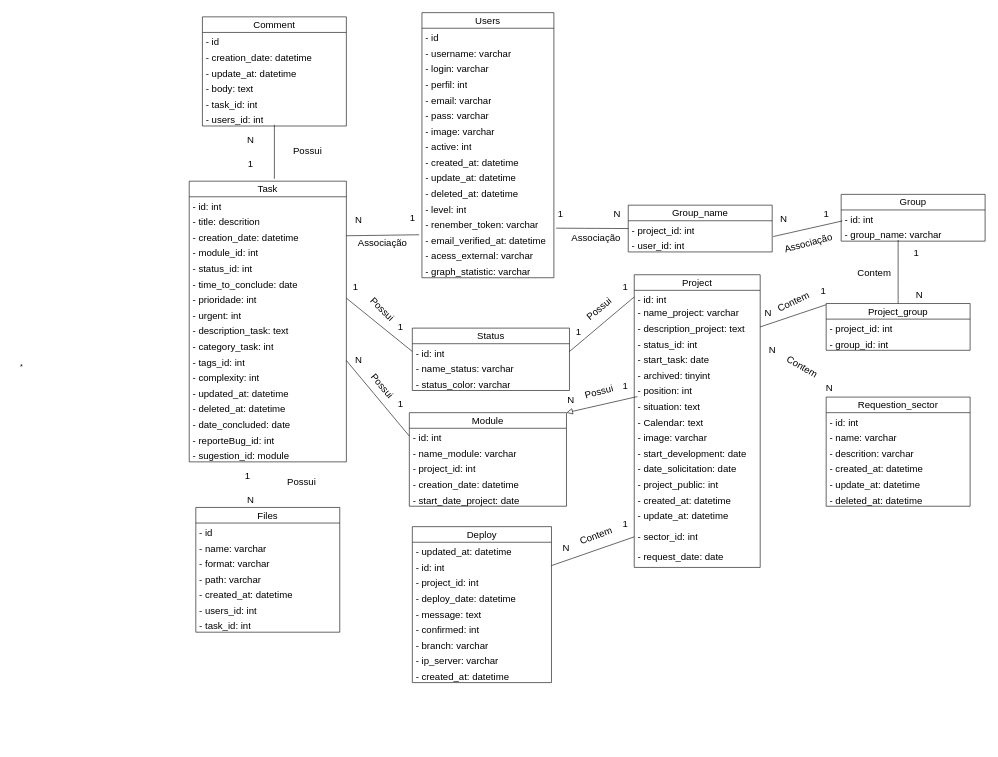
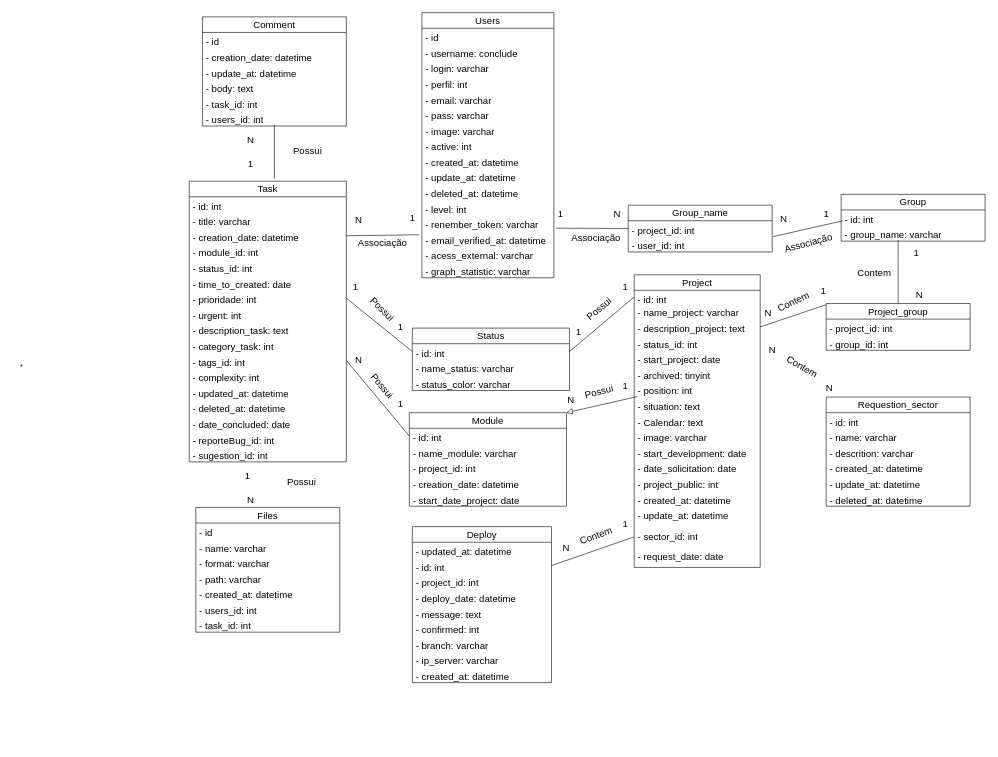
- <mxCell id="41" value="- username: varchar" style="text;strokeColor=none;fillColor=none;align=left;verticalAlign=top;spacingLeft=4;spacingRight=4;overflow=hidden;rotatable=0;points=[[0,0.5],[1,0.5]];portConstraint=eastwest;whiteSpace=wrap;html=1;fontSize=16;" parent="39" vertex="1"><mxGeometry y="52" width="220" height="26" as="geometry" /></mxCell>
+ <mxCell id="41" value="- username: conclude" style="text;strokeColor=none;fillColor=none;align=left;verticalAlign=top;spacingLeft=4;spacingRight=4;overflow=hidden;rotatable=0;points=[[0,0.5],[1,0.5]];portConstraint=eastwest;whiteSpace=wrap;html=1;fontSize=16;" parent="39" vertex="1"><mxGeometry y="52" width="220" height="26" as="geometry" /></mxCell>
- <mxCell id="64" value="- title: descrition" style="text;strokeColor=none;fillColor=none;align=left;verticalAlign=top;spacingLeft=4;spacingRight=4;overflow=hidden;rotatable=0;points=[[0,0.5],[1,0.5]];portConstraint=eastwest;whiteSpace=wrap;html=1;fontSize=16;" parent="62" vertex="1"><mxGeometry y="52" width="262" height="26" as="geometry" /></mxCell>
+ <mxCell id="64" value="- title: varchar" style="text;strokeColor=none;fillColor=none;align=left;verticalAlign=top;spacingLeft=4;spacingRight=4;overflow=hidden;rotatable=0;points=[[0,0.5],[1,0.5]];portConstraint=eastwest;whiteSpace=wrap;html=1;fontSize=16;" parent="62" vertex="1"><mxGeometry y="52" width="262" height="26" as="geometry" /></mxCell>
- <mxCell id="68" value="-&amp;nbsp;time_to_conclude: date" style="text;strokeColor=none;fillColor=none;align=left;verticalAlign=top;spacingLeft=4;spacingRight=4;overflow=hidden;rotatable=0;points=[[0,0.5],[1,0.5]];portConstraint=eastwest;whiteSpace=wrap;html=1;fontSize=16;" parent="62" vertex="1"><mxGeometry y="156" width="262" height="26" as="geometry" /></mxCell>
+ <mxCell id="68" value="-&amp;nbsp;time_to_created: date" style="text;strokeColor=none;fillColor=none;align=left;verticalAlign=top;spacingLeft=4;spacingRight=4;overflow=hidden;rotatable=0;points=[[0,0.5],[1,0.5]];portConstraint=eastwest;whiteSpace=wrap;html=1;fontSize=16;" parent="62" vertex="1"><mxGeometry y="156" width="262" height="26" as="geometry" /></mxCell>
- <mxCell id="103" value="- start_task: date" style="text;strokeColor=none;fillColor=none;align=left;verticalAlign=top;spacingLeft=4;spacingRight=4;overflow=hidden;rotatable=0;points=[[0,0.5],[1,0.5]];portConstraint=eastwest;whiteSpace=wrap;html=1;fontSize=16;" parent="98" vertex="1"><mxGeometry y="126" width="210" height="26" as="geometry" /></mxCell>
+ <mxCell id="103" value="- start_project: date" style="text;strokeColor=none;fillColor=none;align=left;verticalAlign=top;spacingLeft=4;spacingRight=4;overflow=hidden;rotatable=0;points=[[0,0.5],[1,0.5]];portConstraint=eastwest;whiteSpace=wrap;html=1;fontSize=16;" parent="98" vertex="1"><mxGeometry y="126" width="210" height="26" as="geometry" /></mxCell>
- <mxCell id="79" value="- sugestion_id: module" style="text;strokeColor=none;fillColor=none;align=left;verticalAlign=top;spacingLeft=4;spacingRight=4;overflow=hidden;rotatable=0;points=[[0,0.5],[1,0.5]];portConstraint=eastwest;whiteSpace=wrap;html=1;fontSize=16;" parent="62" vertex="1"><mxGeometry y="442" width="262" height="26" as="geometry" /></mxCell>
+ <mxCell id="79" value="- sugestion_id: int" style="text;strokeColor=none;fillColor=none;align=left;verticalAlign=top;spacingLeft=4;spacingRight=4;overflow=hidden;rotatable=0;points=[[0,0.5],[1,0.5]];portConstraint=eastwest;whiteSpace=wrap;html=1;fontSize=16;" parent="62" vertex="1"><mxGeometry y="442" width="262" height="26" as="geometry" /></mxCell>
